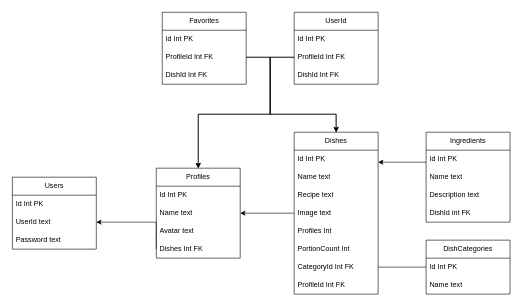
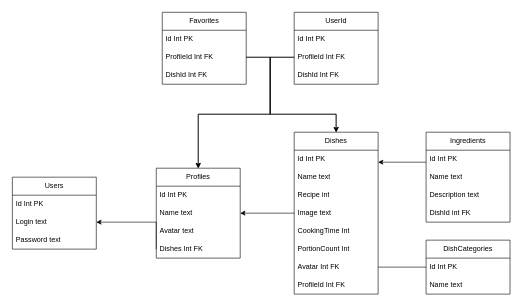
- <mxCell id="17" value="Recipe text" style="text;strokeColor=none;fillColor=none;align=left;verticalAlign=middle;spacingLeft=4;spacingRight=4;overflow=hidden;points=[[0,0.5],[1,0.5]];portConstraint=eastwest;rotatable=0;whiteSpace=wrap;html=1;" vertex="1" parent="14"><mxGeometry y="90" width="140" height="30" as="geometry" /></mxCell>
+ <mxCell id="17" value="Recipe int" style="text;strokeColor=none;fillColor=none;align=left;verticalAlign=middle;spacingLeft=4;spacingRight=4;overflow=hidden;points=[[0,0.5],[1,0.5]];portConstraint=eastwest;rotatable=0;whiteSpace=wrap;html=1;" vertex="1" parent="14"><mxGeometry y="90" width="140" height="30" as="geometry" /></mxCell>
- <mxCell id="4" value="UserId text" style="text;strokeColor=none;fillColor=none;align=left;verticalAlign=middle;spacingLeft=4;spacingRight=4;overflow=hidden;points=[[0,0.5],[1,0.5]];portConstraint=eastwest;rotatable=0;whiteSpace=wrap;html=1;" vertex="1" parent="2"><mxGeometry y="60" width="140" height="30" as="geometry" /></mxCell>
+ <mxCell id="4" value="Login text" style="text;strokeColor=none;fillColor=none;align=left;verticalAlign=middle;spacingLeft=4;spacingRight=4;overflow=hidden;points=[[0,0.5],[1,0.5]];portConstraint=eastwest;rotatable=0;whiteSpace=wrap;html=1;" vertex="1" parent="2"><mxGeometry y="60" width="140" height="30" as="geometry" /></mxCell>
- <mxCell id="19" value="Profiles Int" style="text;strokeColor=none;fillColor=none;align=left;verticalAlign=middle;spacingLeft=4;spacingRight=4;overflow=hidden;points=[[0,0.5],[1,0.5]];portConstraint=eastwest;rotatable=0;whiteSpace=wrap;html=1;" vertex="1" parent="14"><mxGeometry y="150" width="140" height="30" as="geometry" /></mxCell>
+ <mxCell id="19" value="CookingTime Int" style="text;strokeColor=none;fillColor=none;align=left;verticalAlign=middle;spacingLeft=4;spacingRight=4;overflow=hidden;points=[[0,0.5],[1,0.5]];portConstraint=eastwest;rotatable=0;whiteSpace=wrap;html=1;" vertex="1" parent="14"><mxGeometry y="150" width="140" height="30" as="geometry" /></mxCell>
- <mxCell id="21" value="CategoryId Int FK" style="text;strokeColor=none;fillColor=none;align=left;verticalAlign=middle;spacingLeft=4;spacingRight=4;overflow=hidden;points=[[0,0.5],[1,0.5]];portConstraint=eastwest;rotatable=0;whiteSpace=wrap;html=1;" vertex="1" parent="14"><mxGeometry y="210" width="140" height="30" as="geometry" /></mxCell>
+ <mxCell id="21" value="Avatar Int FK" style="text;strokeColor=none;fillColor=none;align=left;verticalAlign=middle;spacingLeft=4;spacingRight=4;overflow=hidden;points=[[0,0.5],[1,0.5]];portConstraint=eastwest;rotatable=0;whiteSpace=wrap;html=1;" vertex="1" parent="14"><mxGeometry y="210" width="140" height="30" as="geometry" /></mxCell>
